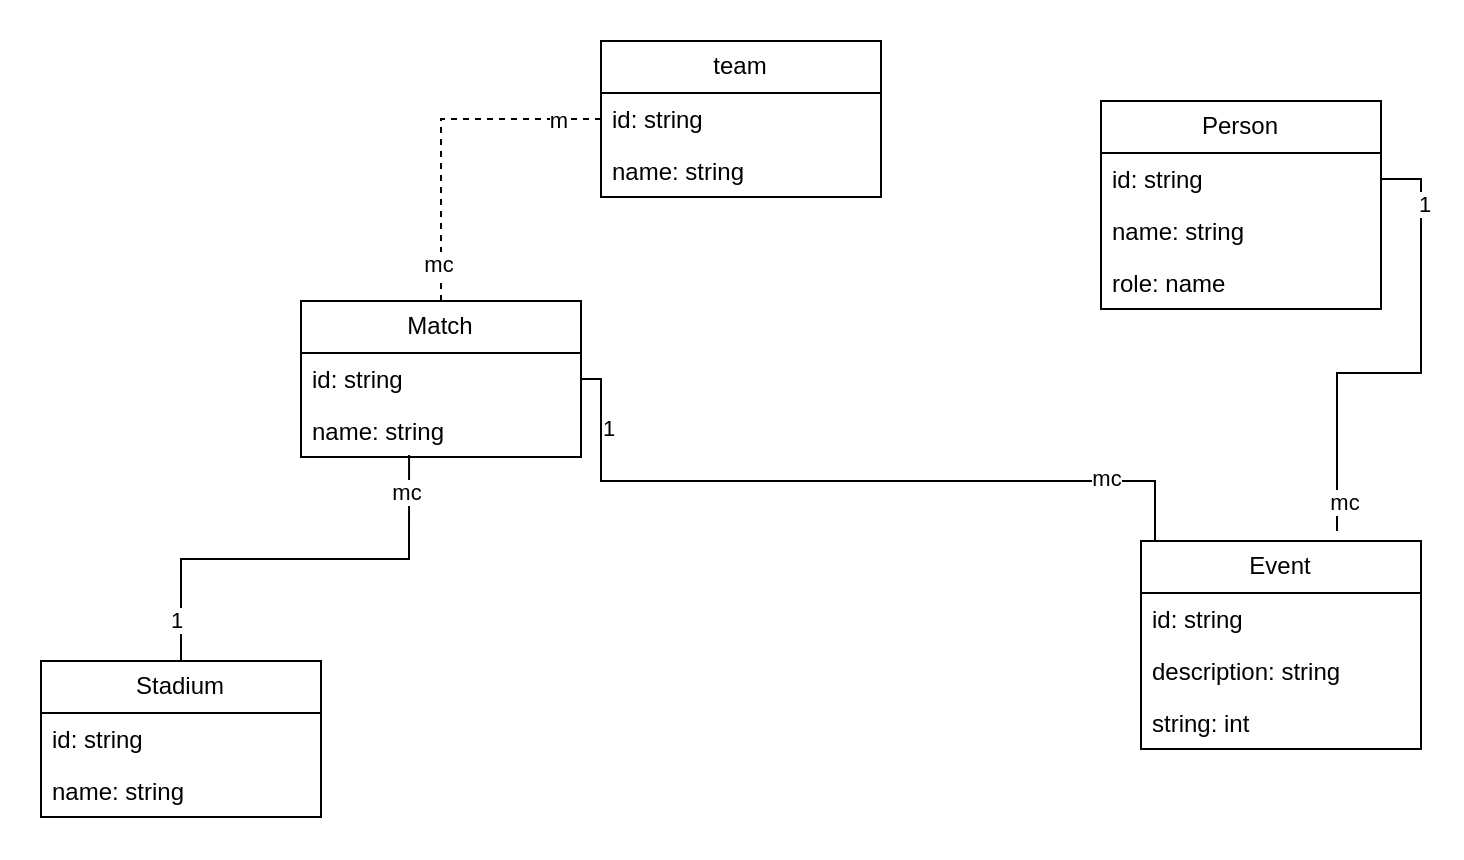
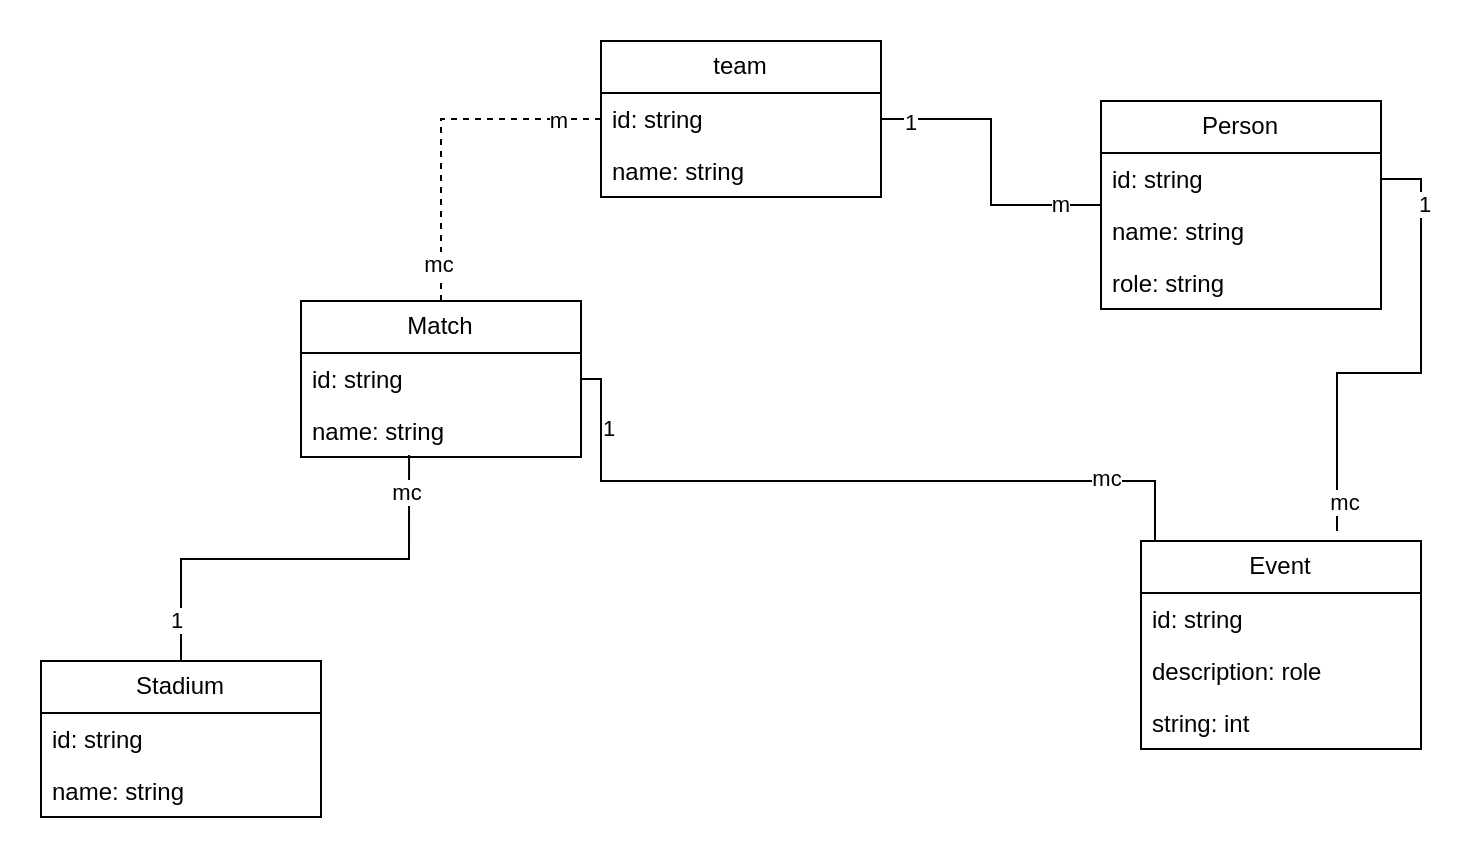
+ <mxCell id="2" style="edgeStyle=orthogonalEdgeStyle;rounded=0;orthogonalLoop=1;jettySize=auto;html=1;endArrow=none;endFill=0;" edge="1" parent="1" source="5" target="12"><mxGeometry relative="1" as="geometry" /></mxCell>
+ <mxCell id="3" value="1" style="edgeLabel;html=1;align=center;verticalAlign=middle;resizable=0;points=[];" vertex="1" connectable="0" parent="2"><mxGeometry x="0.817" y="1" relative="1" as="geometry"><mxPoint as="offset" /></mxGeometry></mxCell>
+ <mxCell id="4" value="m" style="edgeLabel;html=1;align=center;verticalAlign=middle;resizable=0;points=[];" vertex="1" connectable="0" parent="2"><mxGeometry x="-0.726" y="-1" relative="1" as="geometry"><mxPoint as="offset" /></mxGeometry></mxCell>
- <mxCell id="8" value="role: name" style="text;strokeColor=none;fillColor=none;align=left;verticalAlign=top;spacingLeft=4;spacingRight=4;overflow=hidden;rotatable=0;points=[[0,0.5],[1,0.5]];portConstraint=eastwest;whiteSpace=wrap;html=1;" vertex="1" parent="5"><mxGeometry y="78" width="140" height="26" as="geometry" /></mxCell>
+ <mxCell id="8" value="role: string" style="text;strokeColor=none;fillColor=none;align=left;verticalAlign=top;spacingLeft=4;spacingRight=4;overflow=hidden;rotatable=0;points=[[0,0.5],[1,0.5]];portConstraint=eastwest;whiteSpace=wrap;html=1;" vertex="1" parent="5"><mxGeometry y="78" width="140" height="26" as="geometry" /></mxCell>
- <mxCell id="17" value="description: string" style="text;strokeColor=none;fillColor=none;align=left;verticalAlign=top;spacingLeft=4;spacingRight=4;overflow=hidden;rotatable=0;points=[[0,0.5],[1,0.5]];portConstraint=eastwest;whiteSpace=wrap;html=1;" vertex="1" parent="15"><mxGeometry y="52" width="140" height="26" as="geometry" /></mxCell>
+ <mxCell id="17" value="description: role" style="text;strokeColor=none;fillColor=none;align=left;verticalAlign=top;spacingLeft=4;spacingRight=4;overflow=hidden;rotatable=0;points=[[0,0.5],[1,0.5]];portConstraint=eastwest;whiteSpace=wrap;html=1;" vertex="1" parent="15"><mxGeometry y="52" width="140" height="26" as="geometry" /></mxCell>
